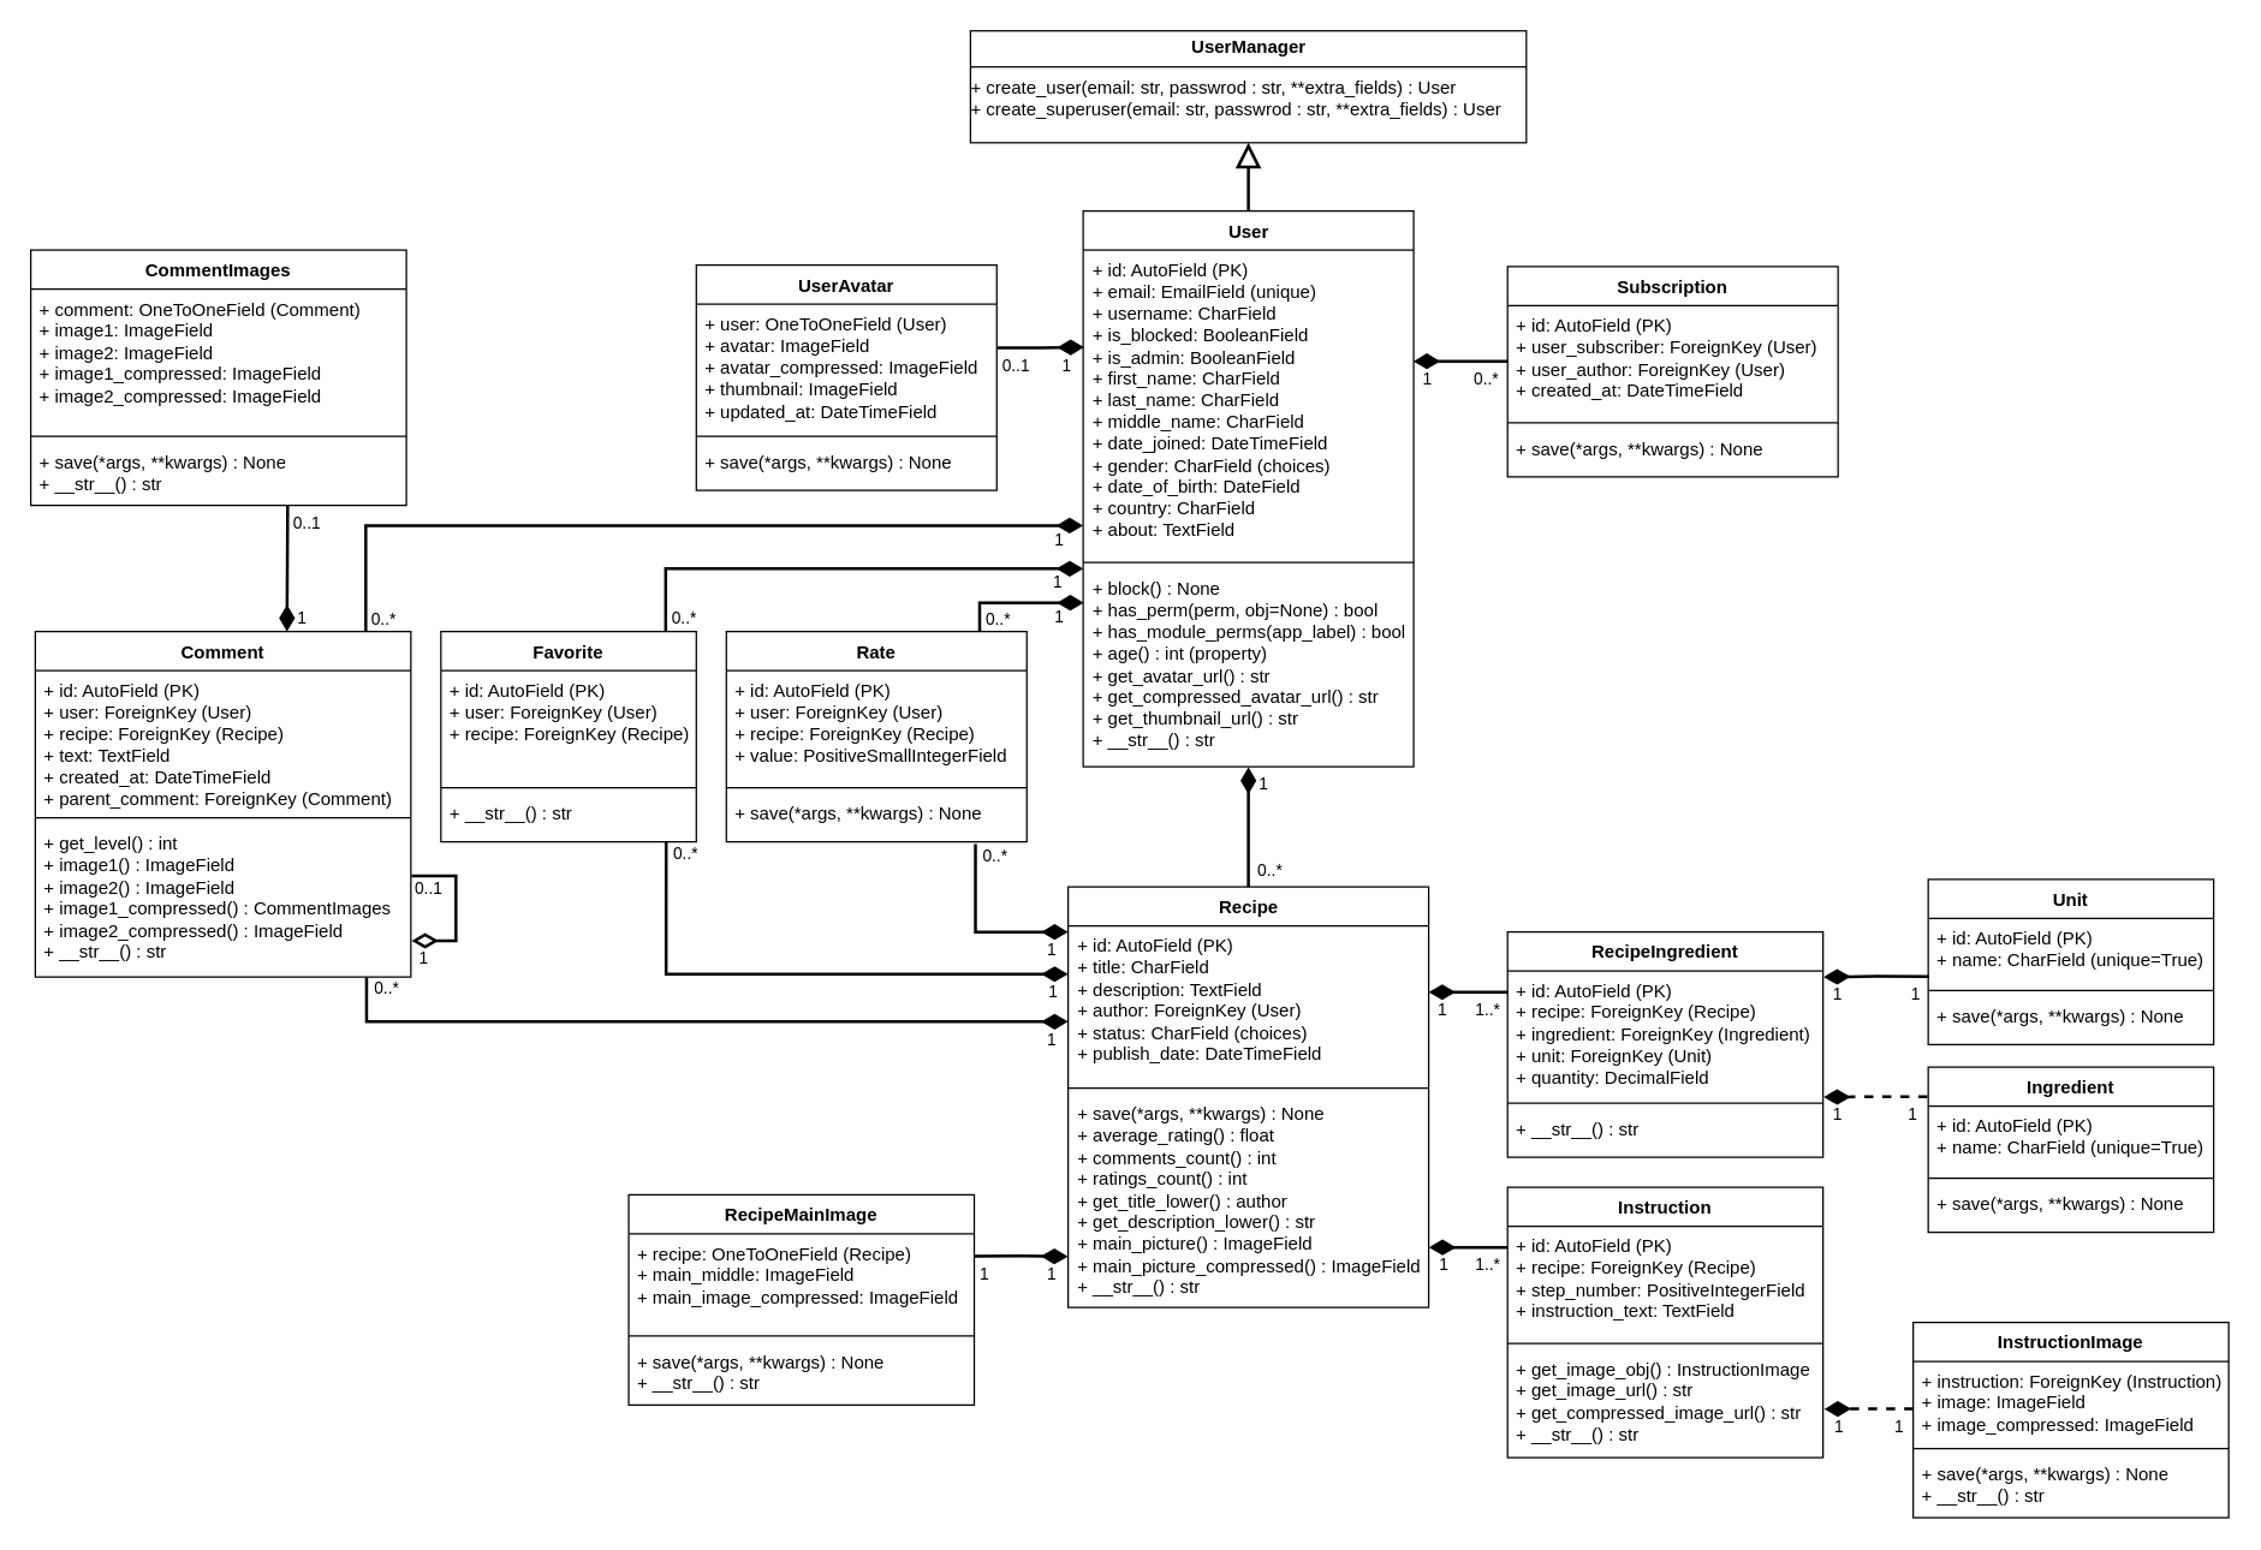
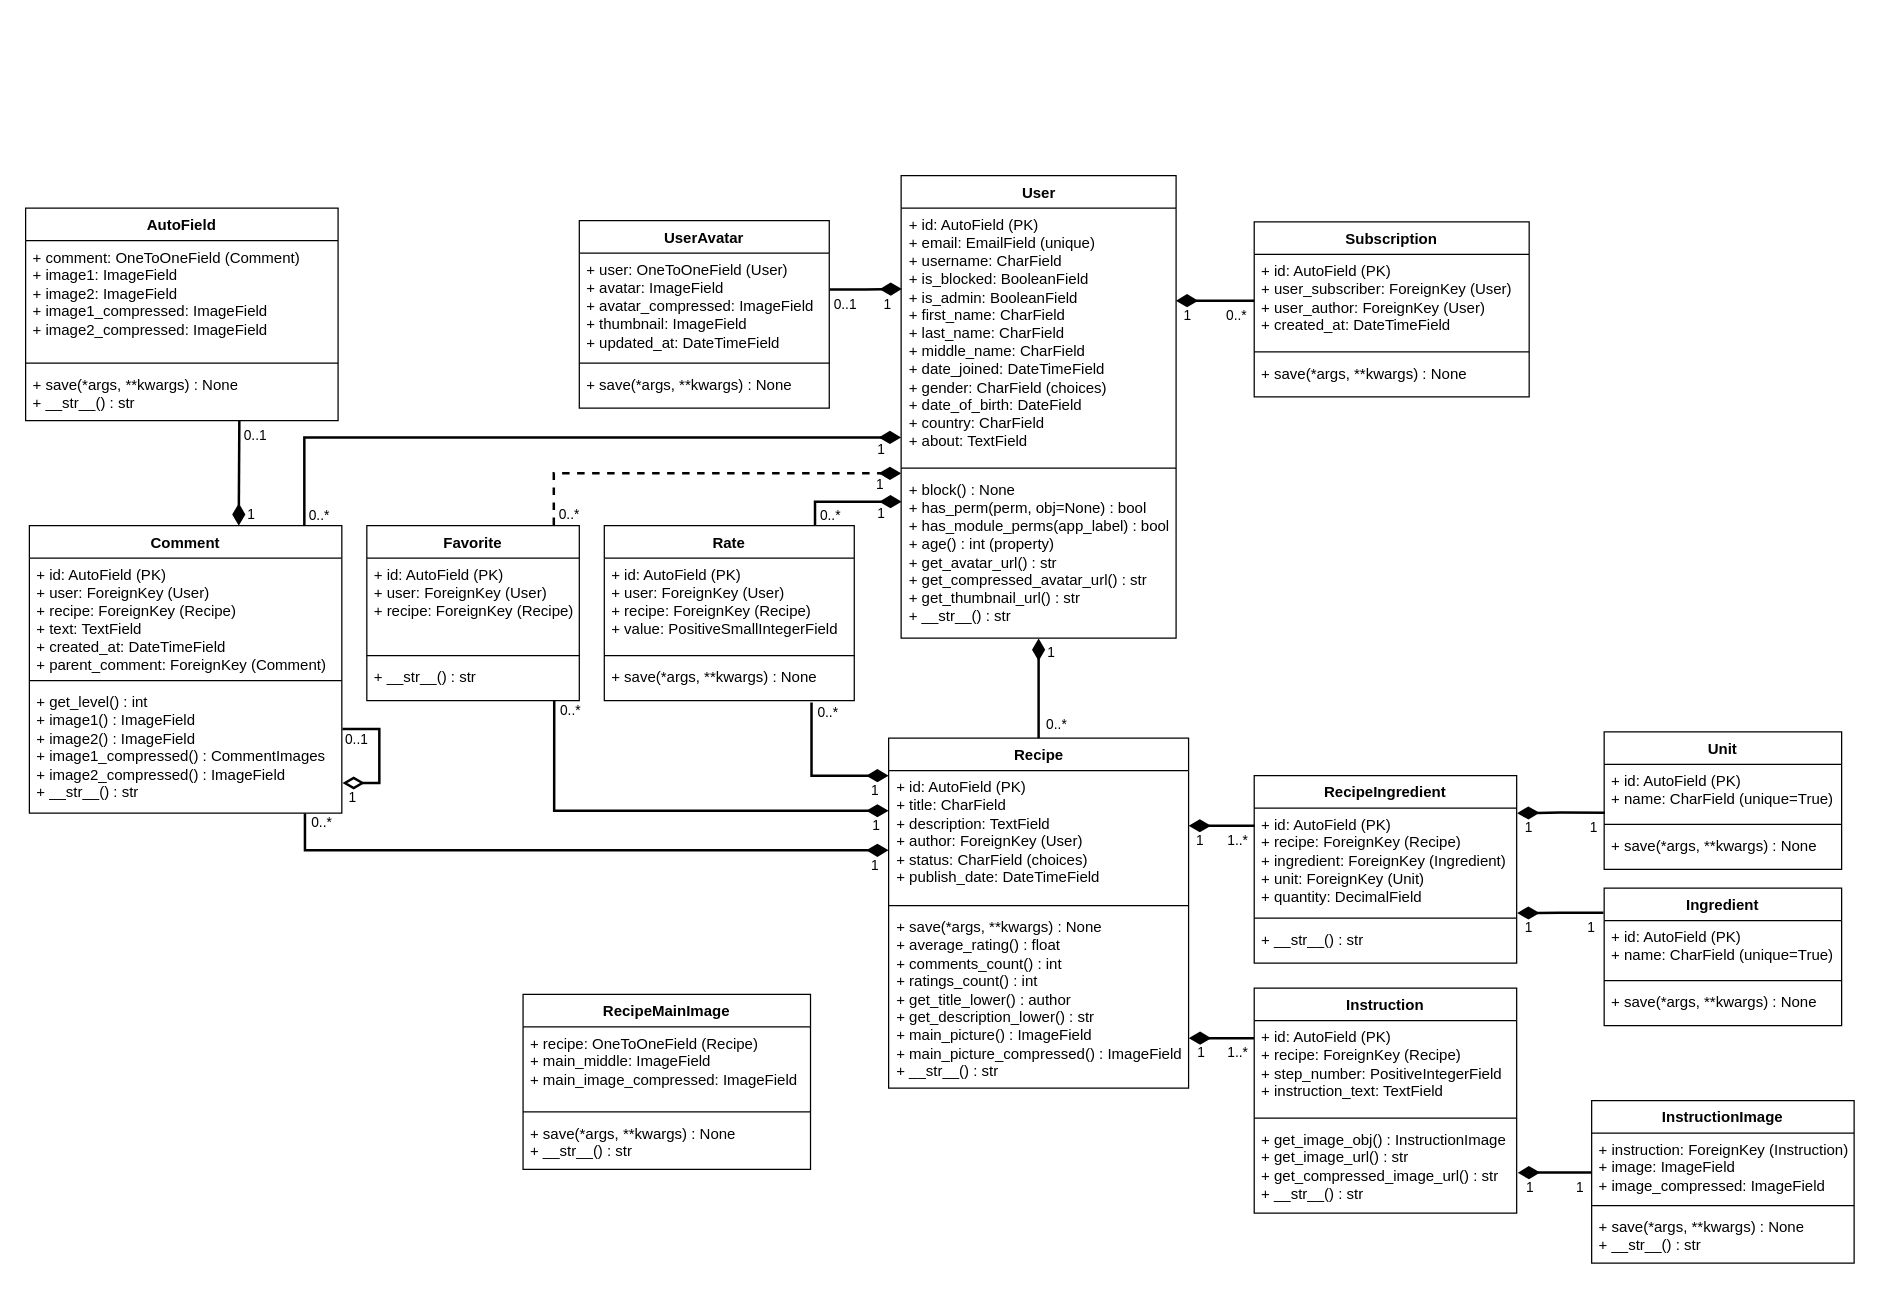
- <mxCell id="6" value="&lt;p style=&quot;margin:0px;margin-top:4px;text-align:center;&quot;&gt;&lt;b&gt;UserManager&lt;/b&gt;&lt;/p&gt;&lt;hr size=&quot;1&quot; style=&quot;border-style:solid;&quot;&gt;&lt;div&gt;+ create_user(email: str, passwrod : str, **extra_fields) : User&lt;/div&gt;&lt;div&gt;+ create_superuser(email: str, passwrod : str, **extra_fields) : User&lt;/div&gt;&lt;div&gt;&lt;br&gt;&lt;/div&gt;&lt;div&gt;&lt;br&gt;&lt;/div&gt;&lt;div&gt;&lt;br&gt;&lt;/div&gt;&lt;div&gt;&lt;br&gt;&lt;/div&gt;" style="verticalAlign=top;align=left;overflow=fill;html=1;whiteSpace=wrap;" parent="1" vertex="1"><mxGeometry x="645.5" y="20" width="370" height="74.5" as="geometry" /></mxCell>
- <mxCell id="7" value="" style="endArrow=block;endFill=0;endSize=12;html=1;rounded=0;entryX=0.5;entryY=1;entryDx=0;entryDy=0;exitX=0.5;exitY=0;exitDx=0;exitDy=0;strokeWidth=2;" edge="1" parent="1" source="2" target="6"><mxGeometry width="160" relative="1" as="geometry"><mxPoint x="840" y="130" as="sourcePoint" /><mxPoint x="840" y="479" as="targetPoint" /></mxGeometry></mxCell>
- <mxCell id="104" value="CommentImages" style="swimlane;fontStyle=1;align=center;verticalAlign=top;childLayout=stackLayout;horizontal=1;startSize=26;horizontalStack=0;resizeParent=1;resizeParentMax=0;resizeLast=0;collapsible=1;marginBottom=0;whiteSpace=wrap;html=1;" vertex="1" parent="1"><mxGeometry x="20" y="166" width="250" height="170" as="geometry" /></mxCell>
+ <mxCell id="104" value="AutoField" style="swimlane;fontStyle=1;align=center;verticalAlign=top;childLayout=stackLayout;horizontal=1;startSize=26;horizontalStack=0;resizeParent=1;resizeParentMax=0;resizeLast=0;collapsible=1;marginBottom=0;whiteSpace=wrap;html=1;" vertex="1" parent="1"><mxGeometry x="20" y="166" width="250" height="170" as="geometry" /></mxCell>
- <mxCell id="85" value="" style="endArrow=diamondThin;html=1;endSize=12;startArrow=none;startSize=14;startFill=0;edgeStyle=orthogonalEdgeStyle;rounded=0;endFill=1;exitX=0.88;exitY=-0.004;exitDx=0;exitDy=0;exitPerimeter=0;strokeWidth=2;entryX=0;entryY=0.001;entryDx=0;entryDy=0;entryPerimeter=0;" edge="1" parent="1" source="81" target="5"><mxGeometry relative="1" as="geometry"><mxPoint x="662" y="430" as="sourcePoint" /><mxPoint x="731" y="411" as="targetPoint" /><Array as="points"><mxPoint x="443" y="378" /></Array></mxGeometry></mxCell>
+ <mxCell id="85" value="" style="endArrow=diamondThin;html=1;endSize=12;startArrow=none;startSize=14;startFill=0;edgeStyle=orthogonalEdgeStyle;rounded=0;endFill=1;exitX=0.88;exitY=-0.004;exitDx=0;exitDy=0;exitPerimeter=0;strokeWidth=2;entryX=0;entryY=0.001;entryDx=0;entryDy=0;entryPerimeter=0;dashed=1;" edge="1" parent="1" source="81" target="5"><mxGeometry relative="1" as="geometry"><mxPoint x="662" y="430" as="sourcePoint" /><mxPoint x="731" y="411" as="targetPoint" /><Array as="points"><mxPoint x="443" y="378" /></Array></mxGeometry></mxCell>
- <mxCell id="78" value="" style="endArrow=diamondThin;html=1;endSize=12;startArrow=none;startSize=14;startFill=0;edgeStyle=orthogonalEdgeStyle;rounded=0;endFill=1;strokeWidth=2;entryX=1.002;entryY=1;entryDx=0;entryDy=0;entryPerimeter=0;exitX=-0.003;exitY=0.179;exitDx=0;exitDy=0;exitPerimeter=0;dashed=1;" edge="1" parent="1" source="74" target="29"><mxGeometry relative="1" as="geometry"><mxPoint x="1260" y="700" as="sourcePoint" /><mxPoint x="1189" y="700" as="targetPoint" /><Array as="points"><mxPoint x="1248" y="730" /><mxPoint x="1213" y="730" /></Array></mxGeometry></mxCell>
+ <mxCell id="78" value="" style="endArrow=diamondThin;html=1;endSize=12;startArrow=none;startSize=14;startFill=0;edgeStyle=orthogonalEdgeStyle;rounded=0;endFill=1;strokeWidth=2;entryX=1.002;entryY=1;entryDx=0;entryDy=0;entryPerimeter=0;exitX=-0.003;exitY=0.179;exitDx=0;exitDy=0;exitPerimeter=0;" edge="1" parent="1" source="74" target="29"><mxGeometry relative="1" as="geometry"><mxPoint x="1260" y="700" as="sourcePoint" /><mxPoint x="1189" y="700" as="targetPoint" /><Array as="points"><mxPoint x="1248" y="730" /><mxPoint x="1213" y="730" /></Array></mxGeometry></mxCell>
- <mxCell id="41" value="" style="endArrow=diamondThin;html=1;endSize=12;startArrow=none;startSize=14;startFill=0;edgeStyle=orthogonalEdgeStyle;rounded=0;endFill=1;entryX=-0.001;entryY=0.762;entryDx=0;entryDy=0;entryPerimeter=0;exitX=1.001;exitY=0.232;exitDx=0;exitDy=0;exitPerimeter=0;strokeWidth=2;" edge="1" parent="1" source="25" target="23"><mxGeometry relative="1" as="geometry"><mxPoint x="673" y="241" as="sourcePoint" /><mxPoint x="731" y="241" as="targetPoint" /></mxGeometry></mxCell>
- <mxCell id="42" value="1" style="edgeLabel;resizable=0;html=1;align=left;verticalAlign=top;" connectable="0" vertex="1" parent="41"><mxGeometry x="-1" relative="1" as="geometry"><mxPoint x="2" y="-1" as="offset" /></mxGeometry></mxCell>
- <mxCell id="43" value="1" style="edgeLabel;resizable=0;html=1;align=right;verticalAlign=top;" connectable="0" vertex="1" parent="41"><mxGeometry x="1" relative="1" as="geometry"><mxPoint x="-7" y="-1" as="offset" /></mxGeometry></mxCell>
- <mxCell id="71" value="" style="endArrow=diamondThin;html=1;endSize=12;startArrow=none;startSize=14;startFill=0;edgeStyle=orthogonalEdgeStyle;rounded=0;endFill=1;strokeWidth=2;entryX=1.004;entryY=0.553;entryDx=0;entryDy=0;entryPerimeter=0;exitX=0;exitY=0.584;exitDx=0;exitDy=0;exitPerimeter=0;dashed=1;" edge="1" parent="1" source="68" target="63"><mxGeometry relative="1" as="geometry"><mxPoint x="1274" y="828" as="sourcePoint" /><mxPoint x="1202" y="800" as="targetPoint" /></mxGeometry></mxCell>
+ <mxCell id="71" value="" style="endArrow=diamondThin;html=1;endSize=12;startArrow=none;startSize=14;startFill=0;edgeStyle=orthogonalEdgeStyle;rounded=0;endFill=1;strokeWidth=2;entryX=1.004;entryY=0.553;entryDx=0;entryDy=0;entryPerimeter=0;exitX=0;exitY=0.584;exitDx=0;exitDy=0;exitPerimeter=0;" edge="1" parent="1" source="68" target="63"><mxGeometry relative="1" as="geometry"><mxPoint x="1274" y="828" as="sourcePoint" /><mxPoint x="1202" y="800" as="targetPoint" /></mxGeometry></mxCell>
